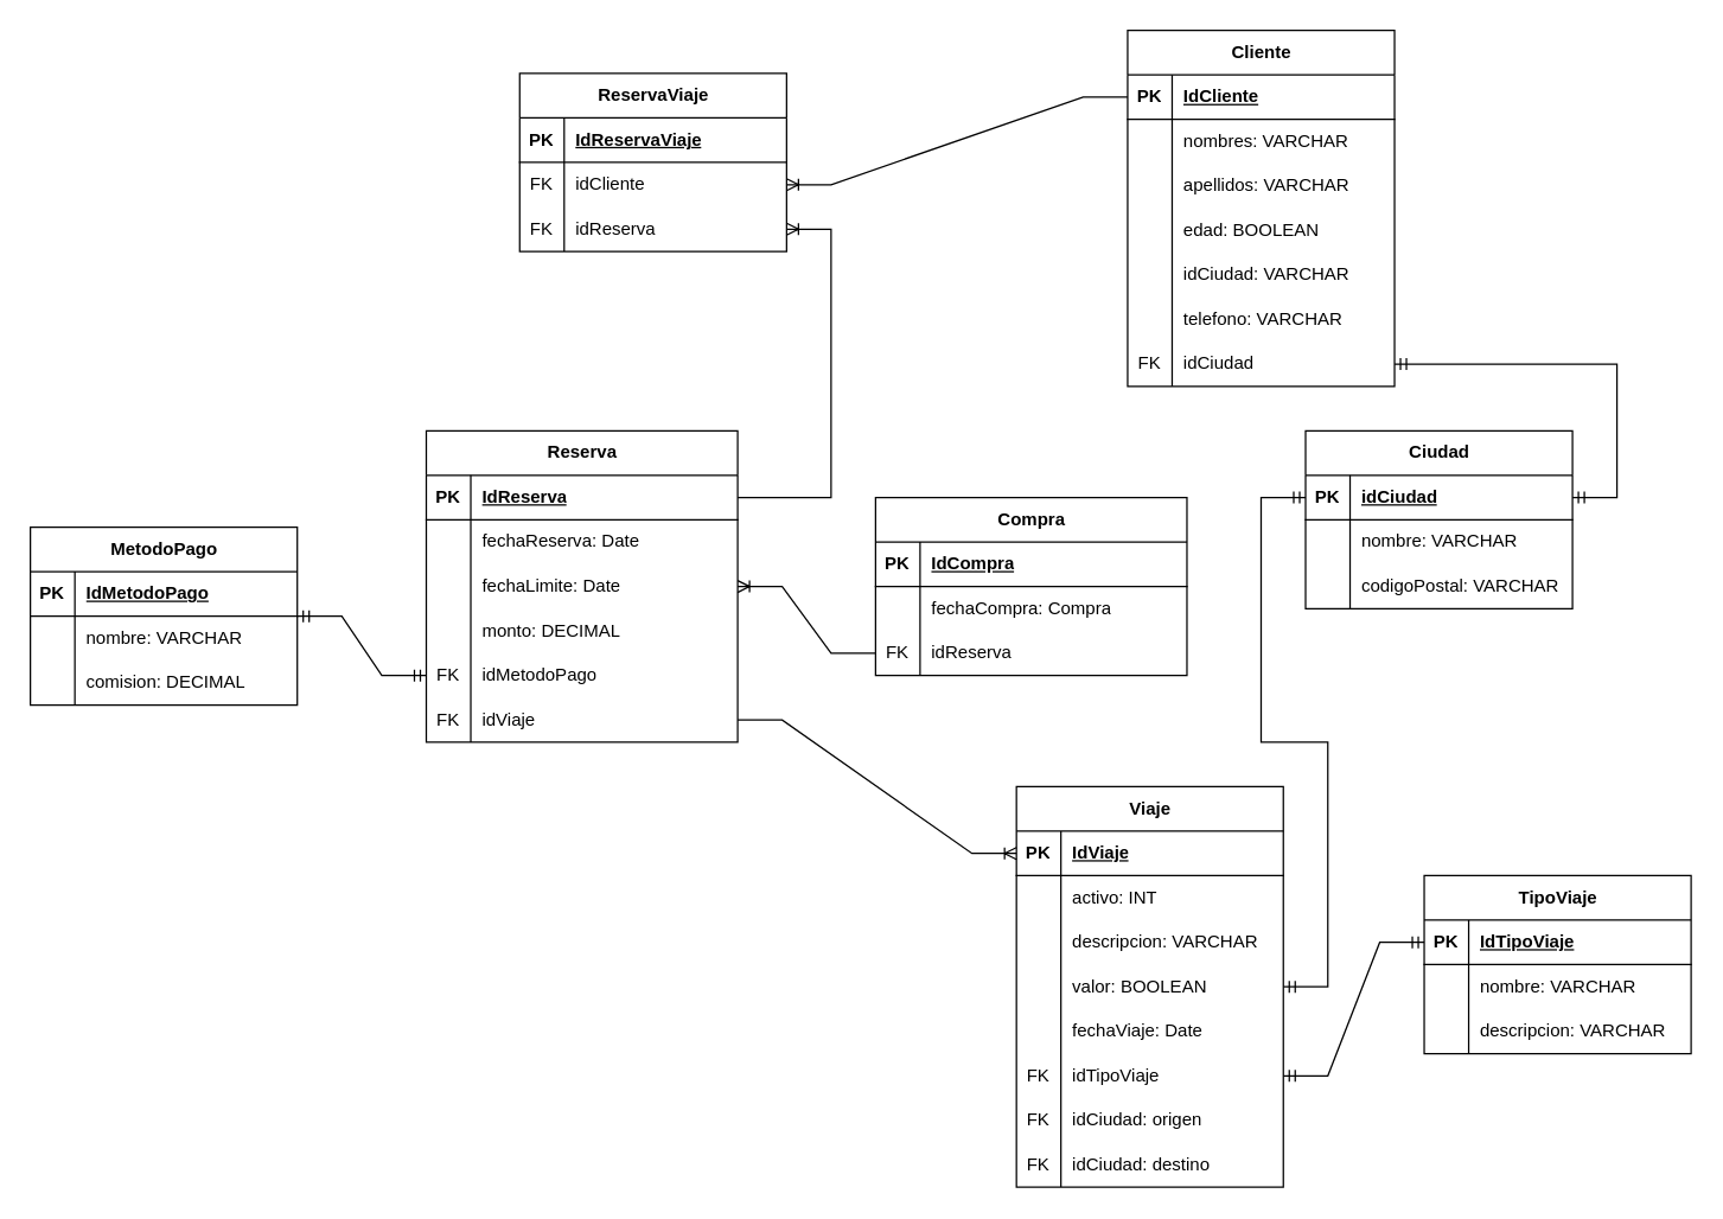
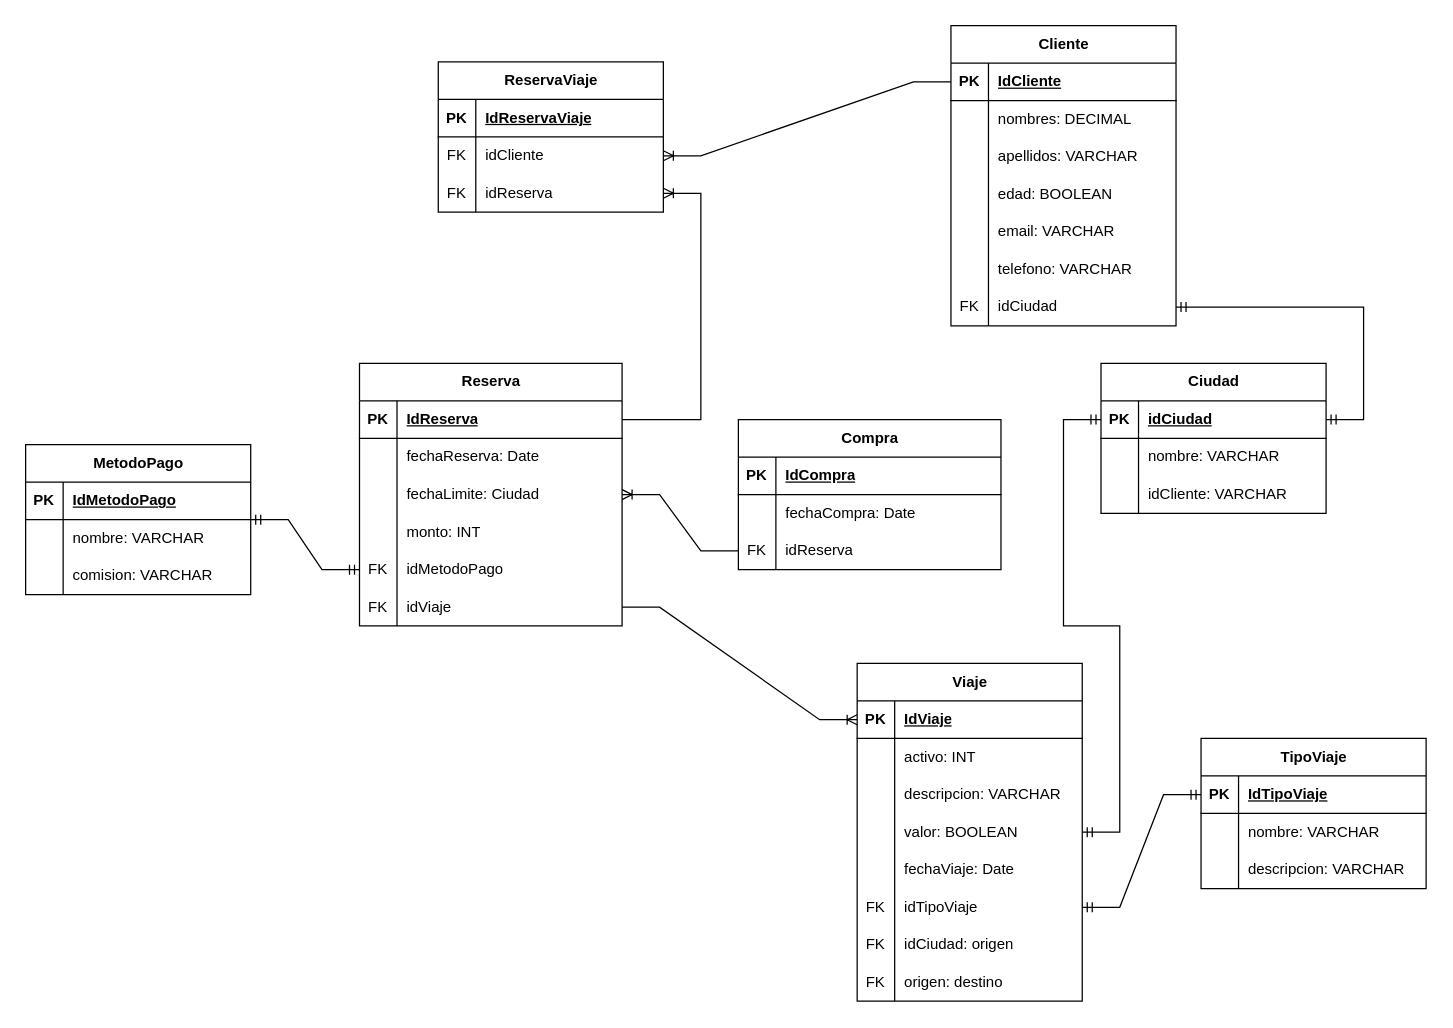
- <mxCell id="8" value="nombres: VARCHAR" style="shape=partialRectangle;connectable=0;fillColor=none;top=0;left=0;bottom=0;right=0;align=left;spacingLeft=6;overflow=hidden;whiteSpace=wrap;html=1;" parent="6" vertex="1"><mxGeometry x="30" width="150" height="30" as="geometry"><mxRectangle width="150" height="30" as="alternateBounds" /></mxGeometry></mxCell>
+ <mxCell id="8" value="nombres: DECIMAL" style="shape=partialRectangle;connectable=0;fillColor=none;top=0;left=0;bottom=0;right=0;align=left;spacingLeft=6;overflow=hidden;whiteSpace=wrap;html=1;" parent="6" vertex="1"><mxGeometry x="30" width="150" height="30" as="geometry"><mxRectangle width="150" height="30" as="alternateBounds" /></mxGeometry></mxCell>
- <mxCell id="17" value="idCiudad: VARCHAR" style="shape=partialRectangle;connectable=0;fillColor=none;top=0;left=0;bottom=0;right=0;align=left;spacingLeft=6;overflow=hidden;whiteSpace=wrap;html=1;" parent="15" vertex="1"><mxGeometry x="30" width="150" height="30" as="geometry"><mxRectangle width="150" height="30" as="alternateBounds" /></mxGeometry></mxCell>
+ <mxCell id="17" value="email: VARCHAR" style="shape=partialRectangle;connectable=0;fillColor=none;top=0;left=0;bottom=0;right=0;align=left;spacingLeft=6;overflow=hidden;whiteSpace=wrap;html=1;" parent="15" vertex="1"><mxGeometry x="30" width="150" height="30" as="geometry"><mxRectangle width="150" height="30" as="alternateBounds" /></mxGeometry></mxCell>
- <mxCell id="88" value="fechaLimite: Date" style="shape=partialRectangle;connectable=0;fillColor=none;top=0;left=0;bottom=0;right=0;align=left;spacingLeft=6;overflow=hidden;whiteSpace=wrap;html=1;" parent="86" vertex="1"><mxGeometry x="30" width="180" height="30" as="geometry"><mxRectangle width="180" height="30" as="alternateBounds" /></mxGeometry></mxCell>
+ <mxCell id="88" value="fechaLimite: Ciudad" style="shape=partialRectangle;connectable=0;fillColor=none;top=0;left=0;bottom=0;right=0;align=left;spacingLeft=6;overflow=hidden;whiteSpace=wrap;html=1;" parent="86" vertex="1"><mxGeometry x="30" width="180" height="30" as="geometry"><mxRectangle width="180" height="30" as="alternateBounds" /></mxGeometry></mxCell>
- <mxCell id="33" value="codigoPostal: VARCHAR" style="shape=partialRectangle;connectable=0;fillColor=none;top=0;left=0;bottom=0;right=0;align=left;spacingLeft=6;overflow=hidden;whiteSpace=wrap;html=1;" parent="31" vertex="1"><mxGeometry x="30" width="150" height="30" as="geometry"><mxRectangle width="150" height="30" as="alternateBounds" /></mxGeometry></mxCell>
+ <mxCell id="33" value="idCliente: VARCHAR" style="shape=partialRectangle;connectable=0;fillColor=none;top=0;left=0;bottom=0;right=0;align=left;spacingLeft=6;overflow=hidden;whiteSpace=wrap;html=1;" parent="31" vertex="1"><mxGeometry x="30" width="150" height="30" as="geometry"><mxRectangle width="150" height="30" as="alternateBounds" /></mxGeometry></mxCell>
- <mxCell id="104" value="fechaCompra: Compra" style="shape=partialRectangle;connectable=0;fillColor=none;top=0;left=0;bottom=0;right=0;align=left;spacingLeft=6;overflow=hidden;whiteSpace=wrap;html=1;" parent="102" vertex="1"><mxGeometry x="30" width="180" height="30" as="geometry"><mxRectangle width="180" height="30" as="alternateBounds" /></mxGeometry></mxCell>
+ <mxCell id="104" value="fechaCompra: Date" style="shape=partialRectangle;connectable=0;fillColor=none;top=0;left=0;bottom=0;right=0;align=left;spacingLeft=6;overflow=hidden;whiteSpace=wrap;html=1;" parent="102" vertex="1"><mxGeometry x="30" width="180" height="30" as="geometry"><mxRectangle width="180" height="30" as="alternateBounds" /></mxGeometry></mxCell>
- <mxCell id="91" value="monto: DECIMAL" style="shape=partialRectangle;connectable=0;fillColor=none;top=0;left=0;bottom=0;right=0;align=left;spacingLeft=6;overflow=hidden;whiteSpace=wrap;html=1;" parent="89" vertex="1"><mxGeometry x="30" width="180" height="30" as="geometry"><mxRectangle width="180" height="30" as="alternateBounds" /></mxGeometry></mxCell>
+ <mxCell id="91" value="monto: INT" style="shape=partialRectangle;connectable=0;fillColor=none;top=0;left=0;bottom=0;right=0;align=left;spacingLeft=6;overflow=hidden;whiteSpace=wrap;html=1;" parent="89" vertex="1"><mxGeometry x="30" width="180" height="30" as="geometry"><mxRectangle width="180" height="30" as="alternateBounds" /></mxGeometry></mxCell>
- <mxCell id="78" value="comision: DECIMAL" style="shape=partialRectangle;connectable=0;fillColor=none;top=0;left=0;bottom=0;right=0;align=left;spacingLeft=6;overflow=hidden;whiteSpace=wrap;html=1;" parent="76" vertex="1"><mxGeometry x="30" width="150" height="30" as="geometry"><mxRectangle width="150" height="30" as="alternateBounds" /></mxGeometry></mxCell>
+ <mxCell id="78" value="comision: VARCHAR" style="shape=partialRectangle;connectable=0;fillColor=none;top=0;left=0;bottom=0;right=0;align=left;spacingLeft=6;overflow=hidden;whiteSpace=wrap;html=1;" parent="76" vertex="1"><mxGeometry x="30" width="150" height="30" as="geometry"><mxRectangle width="150" height="30" as="alternateBounds" /></mxGeometry></mxCell>
- <mxCell id="58" value="idCiudad: destino" style="shape=partialRectangle;connectable=0;fillColor=none;top=0;left=0;bottom=0;right=0;align=left;spacingLeft=6;fontStyle=0;overflow=hidden;whiteSpace=wrap;html=1;" parent="56" vertex="1"><mxGeometry x="30" width="150" height="30" as="geometry"><mxRectangle width="150" height="30" as="alternateBounds" /></mxGeometry></mxCell>
+ <mxCell id="58" value="origen: destino" style="shape=partialRectangle;connectable=0;fillColor=none;top=0;left=0;bottom=0;right=0;align=left;spacingLeft=6;fontStyle=0;overflow=hidden;whiteSpace=wrap;html=1;" parent="56" vertex="1"><mxGeometry x="30" width="150" height="30" as="geometry"><mxRectangle width="150" height="30" as="alternateBounds" /></mxGeometry></mxCell>
